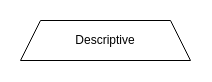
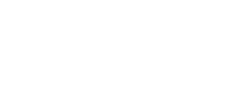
- <mxCell id="2" value="Descriptive" style="shape=trapezoid;perimeter=trapezoidPerimeter;whiteSpace=wrap;html=1;fixedSize=1;" vertex="1" parent="1"><mxGeometry x="20" y="20" width="170" height="40" as="geometry" /></mxCell>
